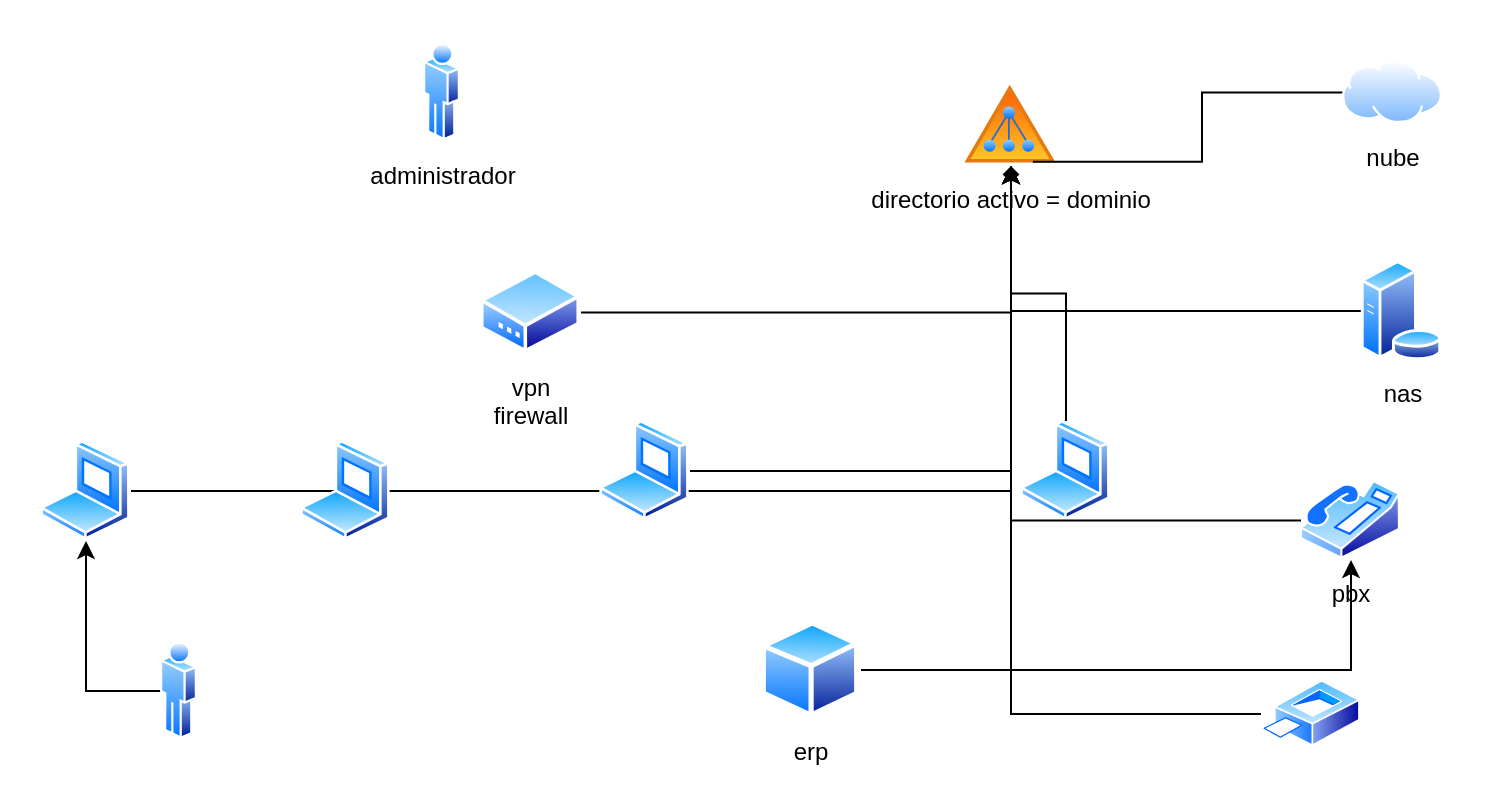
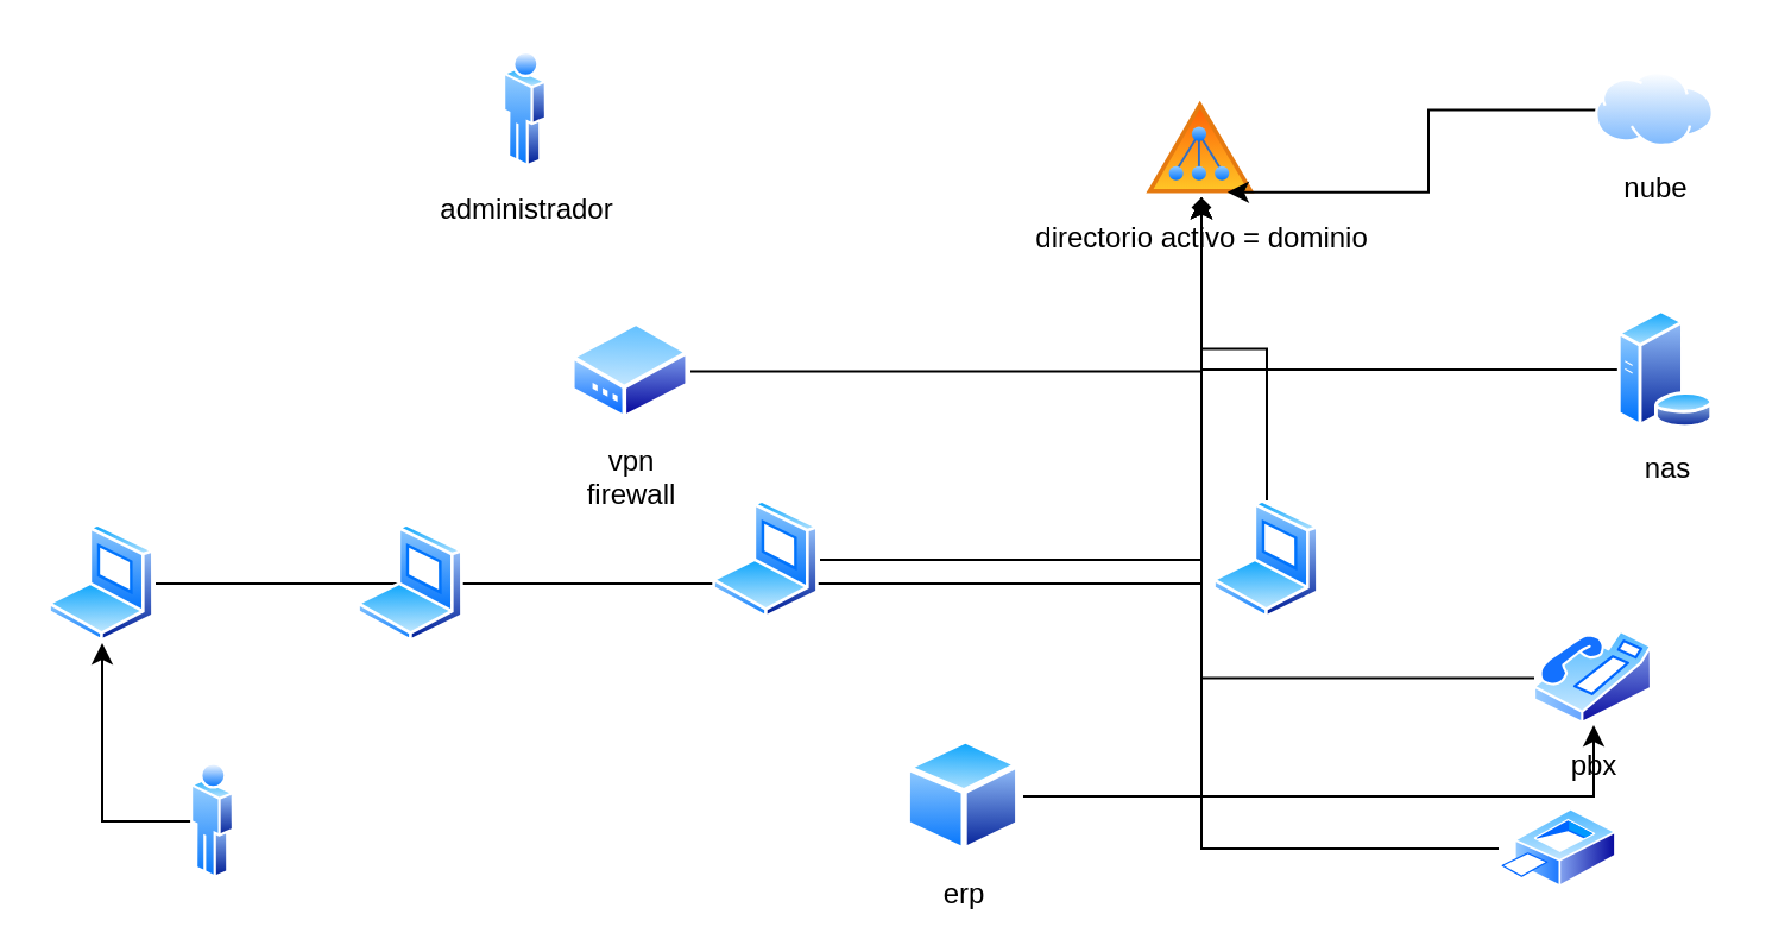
- <mxCell id="20" style="edgeStyle=orthogonalEdgeStyle;rounded=0;orthogonalLoop=1;jettySize=auto;html=1;entryX=0.75;entryY=1;entryDx=0;entryDy=0;endArrow=none;" parent="1" source="21" target="11" edge="1"><mxGeometry relative="1" as="geometry" /></mxCell>
+ <mxCell id="20" style="edgeStyle=orthogonalEdgeStyle;rounded=0;orthogonalLoop=1;jettySize=auto;html=1;entryX=0.75;entryY=1;entryDx=0;entryDy=0;" parent="1" source="21" target="11" edge="1"><mxGeometry relative="1" as="geometry" /></mxCell>
- <mxCell id="17" value="pbx" style="image;aspect=fixed;perimeter=ellipsePerimeter;html=1;align=center;shadow=0;dashed=0;spacingTop=3;image=img/lib/active_directory/phone.svg;" parent="1" vertex="1"><mxGeometry x="650" y="240" width="50" height="39.5" as="geometry" /></mxCell>
+ <mxCell id="17" value="pbx" style="image;aspect=fixed;perimeter=ellipsePerimeter;html=1;align=center;shadow=0;dashed=0;spacingTop=3;image=img/lib/active_directory/phone.svg;" parent="1" vertex="1"><mxGeometry x="645" y="265" width="50" height="39.5" as="geometry" /></mxCell>
